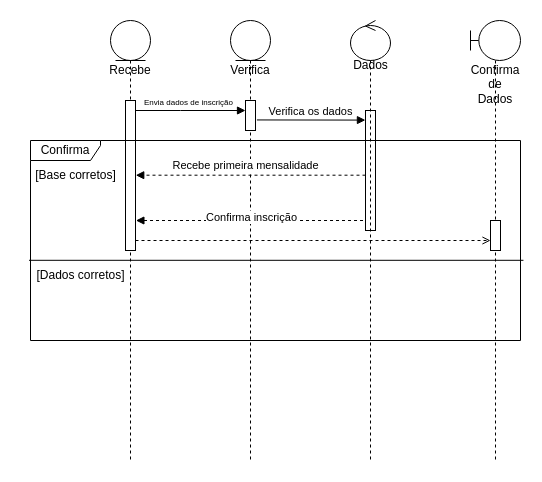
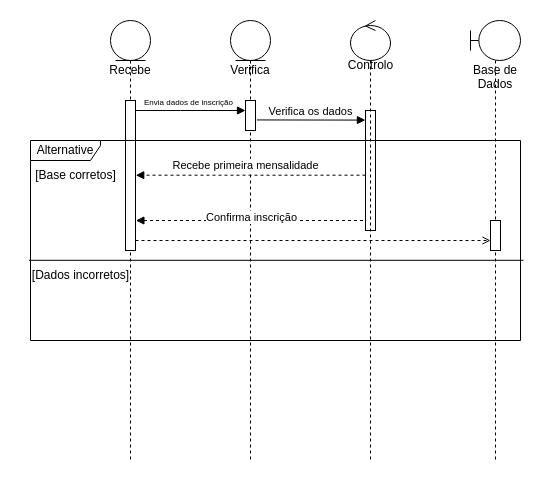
- <mxCell id="13" value="Dados" style="text;html=1;align=center;verticalAlign=middle;resizable=0;points=[];autosize=1;strokeColor=none;fillColor=none;" vertex="1" parent="1"><mxGeometry x="335" y="50" width="70" height="30" as="geometry" /></mxCell>
+ <mxCell id="13" value="Controlo" style="text;html=1;align=center;verticalAlign=middle;resizable=0;points=[];autosize=1;strokeColor=none;fillColor=none;" vertex="1" parent="1"><mxGeometry x="335" y="50" width="70" height="30" as="geometry" /></mxCell>
- <mxCell id="4" value="Confirma de Dados" style="shape=umlLifeline;participant=umlBoundary;perimeter=lifelinePerimeter;whiteSpace=wrap;html=1;container=1;collapsible=0;recursiveResize=0;verticalAlign=top;spacingTop=36;outlineConnect=0;" parent="1" vertex="1"><mxGeometry x="470" y="20" width="50" height="440" as="geometry" /></mxCell>
+ <mxCell id="4" value="Base de Dados" style="shape=umlLifeline;participant=umlBoundary;perimeter=lifelinePerimeter;whiteSpace=wrap;html=1;container=1;collapsible=0;recursiveResize=0;verticalAlign=top;spacingTop=36;outlineConnect=0;" parent="1" vertex="1"><mxGeometry x="470" y="20" width="50" height="440" as="geometry" /></mxCell>
- <mxCell id="18" value="Confirma" style="shape=umlFrame;whiteSpace=wrap;html=1;rounded=0;width=70;height=20;" vertex="1" parent="1"><mxGeometry x="30" y="140" width="490" height="200" as="geometry" /></mxCell>
+ <mxCell id="18" value="Alternative" style="shape=umlFrame;whiteSpace=wrap;html=1;rounded=0;width=70;height=20;" vertex="1" parent="1"><mxGeometry x="30" y="140" width="490" height="200" as="geometry" /></mxCell>
- <mxCell id="20" value="[Dados corretos]" style="text;html=1;align=center;verticalAlign=middle;resizable=0;points=[];autosize=1;strokeColor=none;fillColor=none;" vertex="1" parent="1"><mxGeometry x="20" y="260" width="120" height="30" as="geometry" /></mxCell>
+ <mxCell id="20" value="[Dados incorretos]" style="text;html=1;align=center;verticalAlign=middle;resizable=0;points=[];autosize=1;strokeColor=none;fillColor=none;" vertex="1" parent="1"><mxGeometry x="20" y="260" width="120" height="30" as="geometry" /></mxCell>
